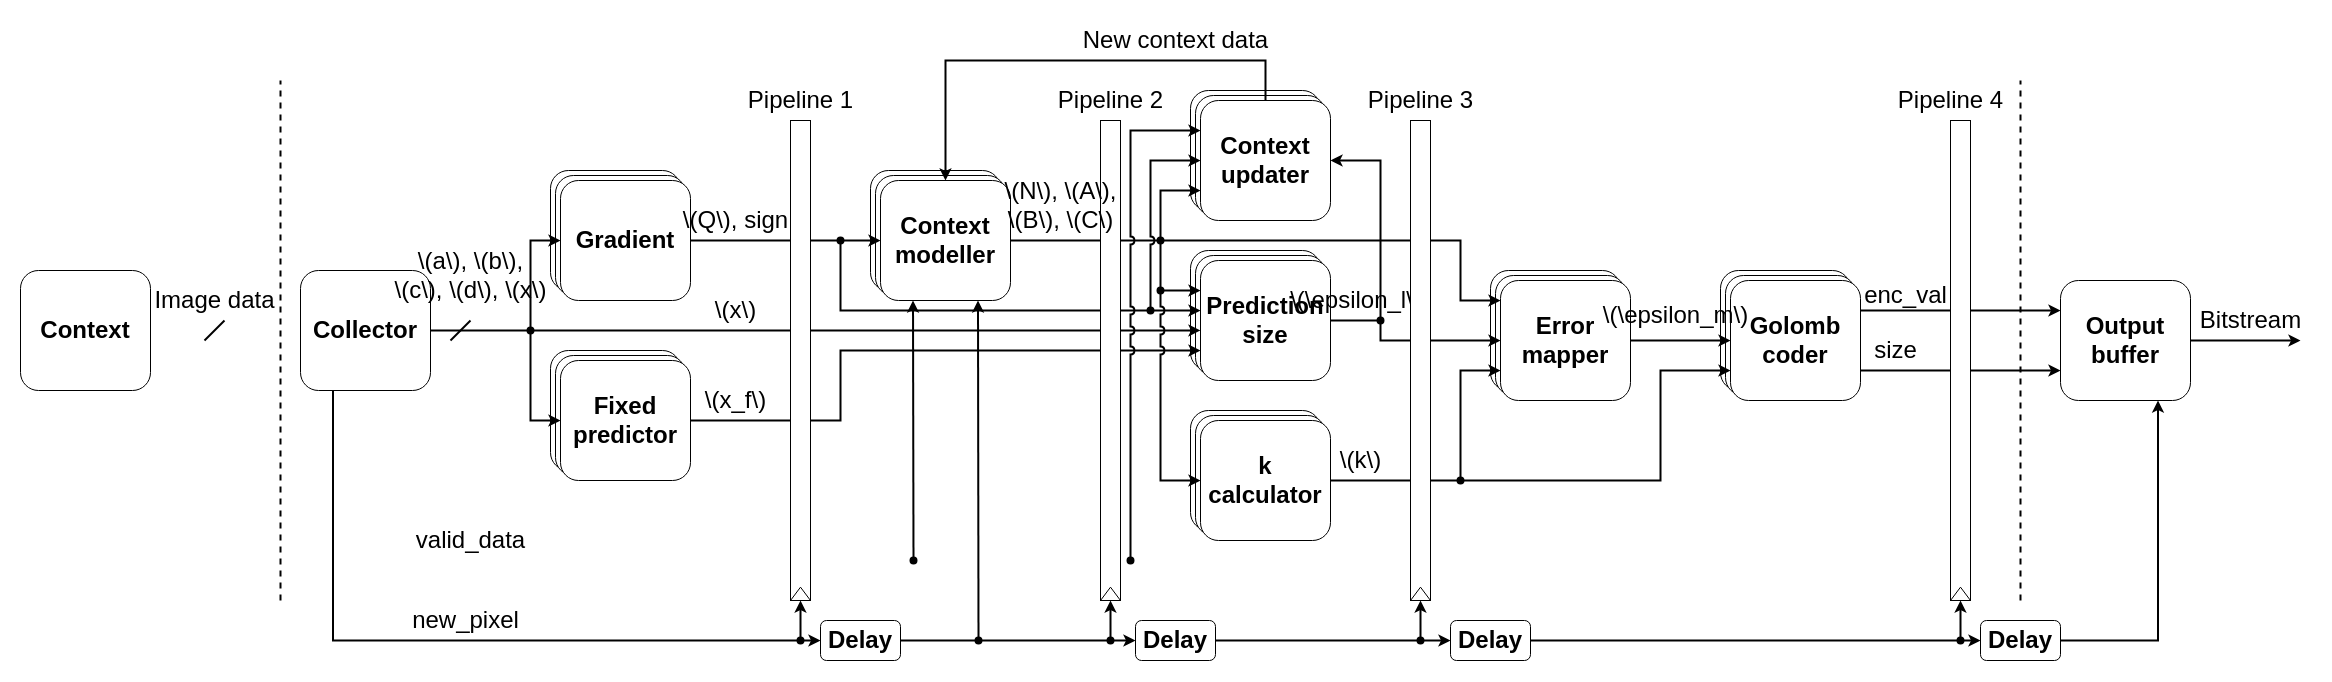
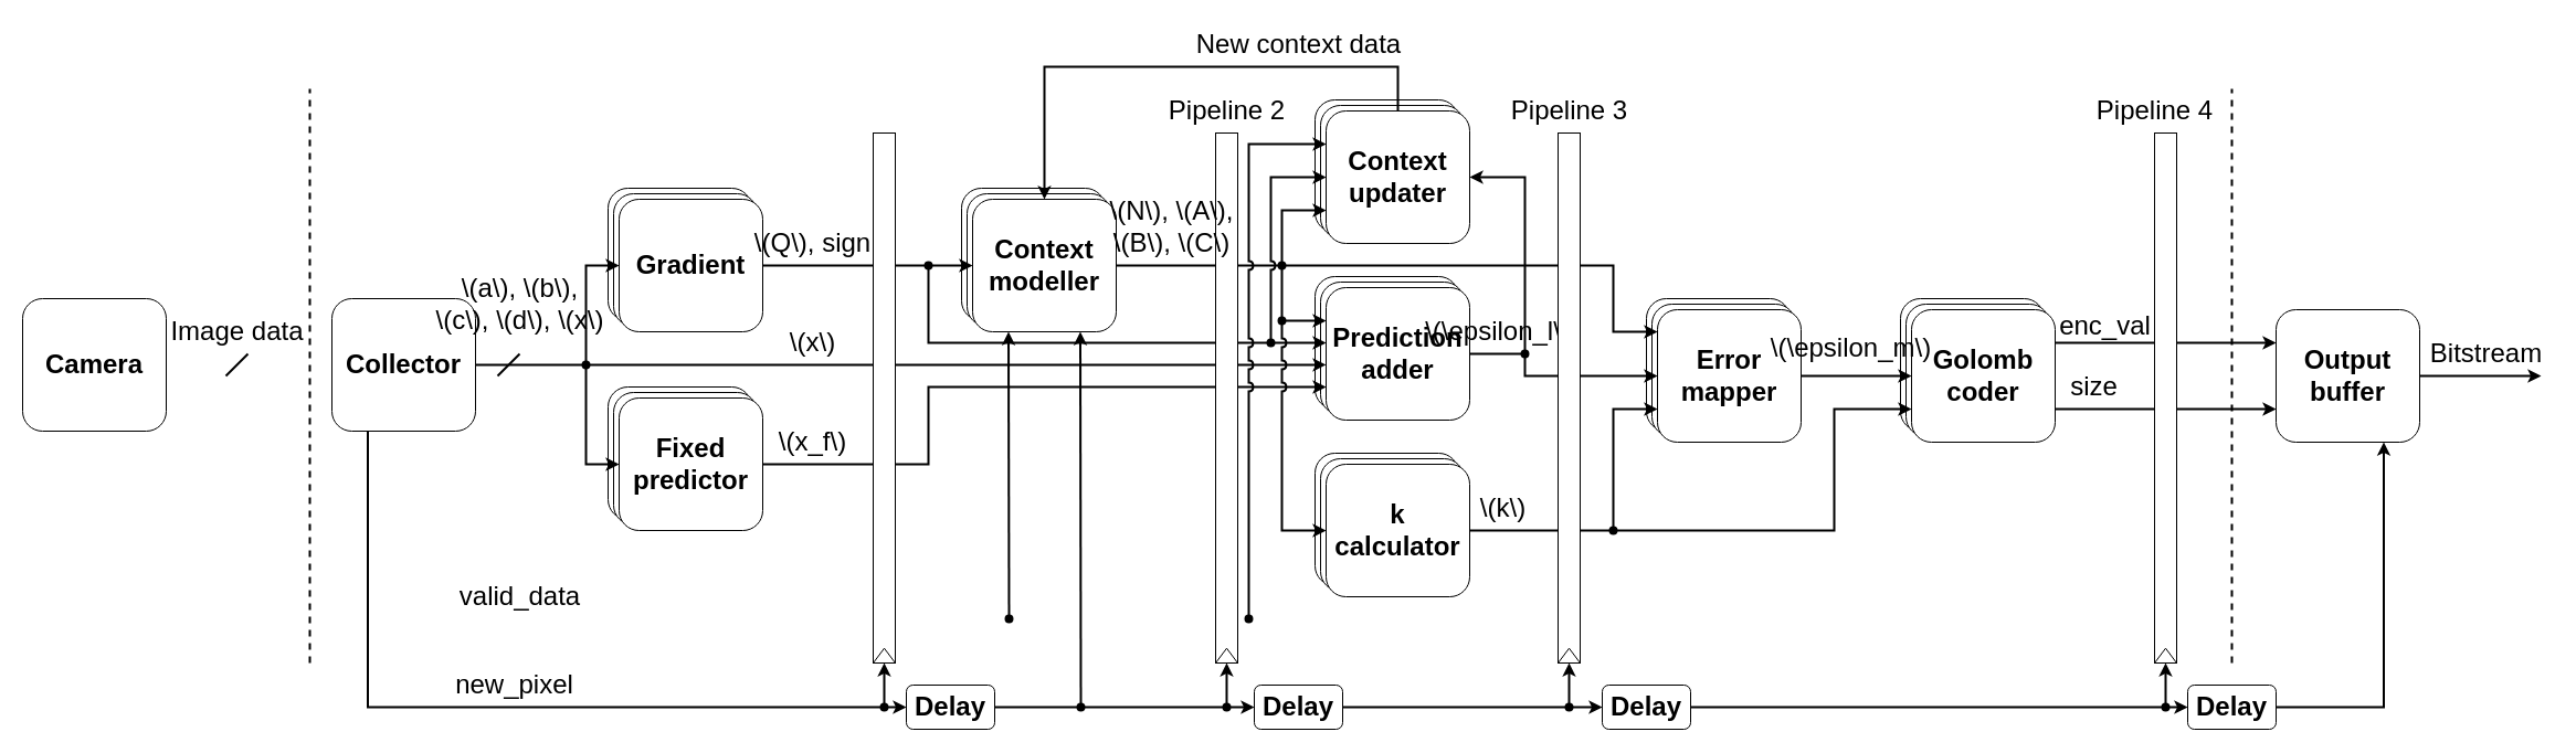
- <mxCell id="97" value="Pipeline 1" style="text;html=1;align=center;verticalAlign=middle;resizable=0;points=[];autosize=1;fontSize=24;" vertex="1" parent="1"><mxGeometry x="735" width="130" height="40" as="geometry" y="80" /></mxCell>
- <mxCell id="39" value="&lt;b style=&quot;font-size: 24px;&quot;&gt;Prediction size&lt;/b&gt;" style="rounded=1;whiteSpace=wrap;html=1;fontSize=24;" vertex="1" parent="1"><mxGeometry x="1200" y="260" width="130" height="120" as="geometry" /></mxCell>
+ <mxCell id="39" value="&lt;b style=&quot;font-size: 24px;&quot;&gt;Prediction adder&lt;/b&gt;" style="rounded=1;whiteSpace=wrap;html=1;fontSize=24;" vertex="1" parent="1"><mxGeometry x="1200" y="260" width="130" height="120" as="geometry" /></mxCell>
- <mxCell id="25" value="Context" style="rounded=1;whiteSpace=wrap;html=1;strokeWidth=1;fontSize=24;fontStyle=1" vertex="1" parent="1"><mxGeometry x="20" y="270" width="130" height="120" as="geometry" /></mxCell>
+ <mxCell id="25" value="Camera" style="rounded=1;whiteSpace=wrap;html=1;strokeWidth=1;fontSize=24;fontStyle=1" vertex="1" parent="1"><mxGeometry x="20" y="270" width="130" height="120" as="geometry" /></mxCell>
